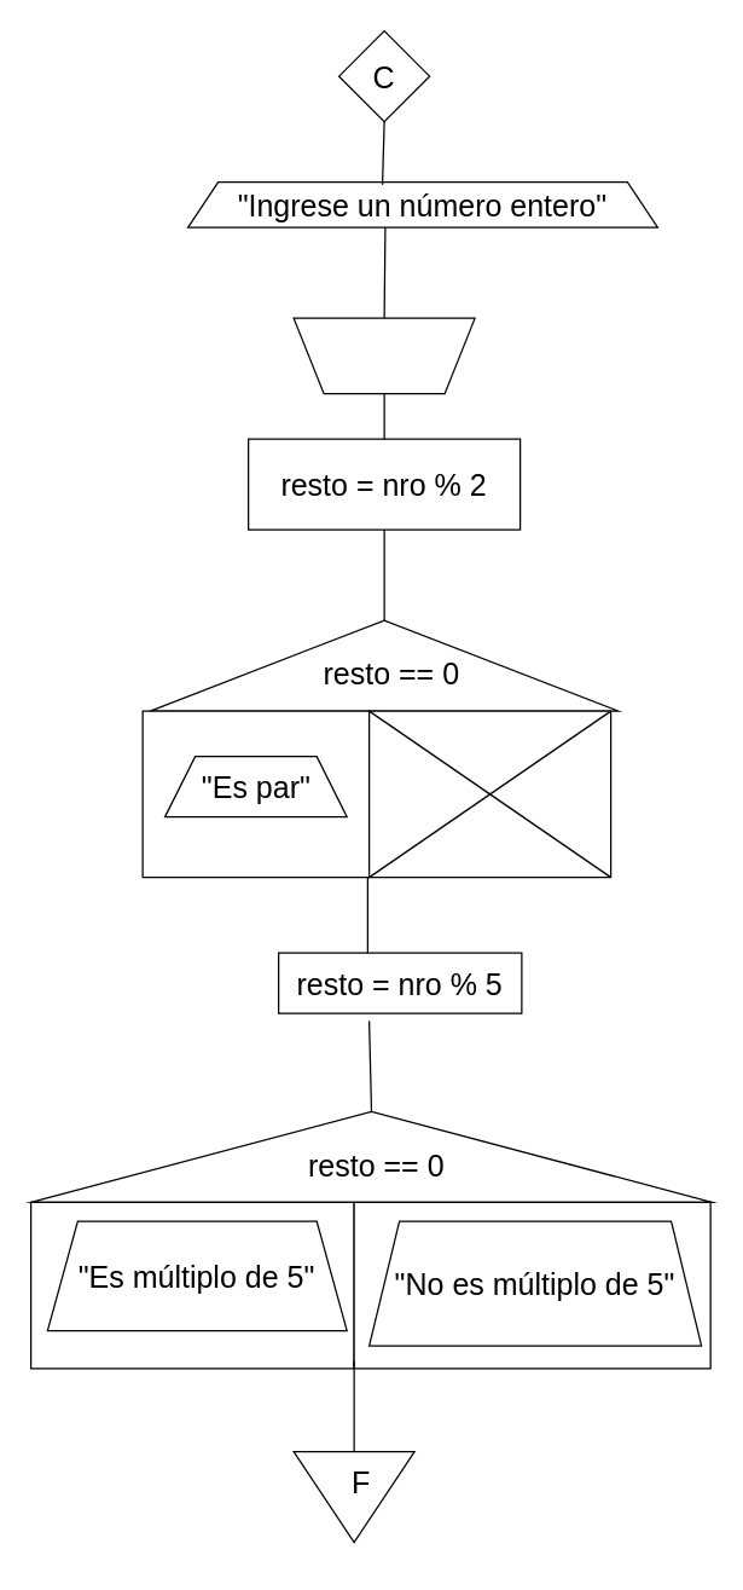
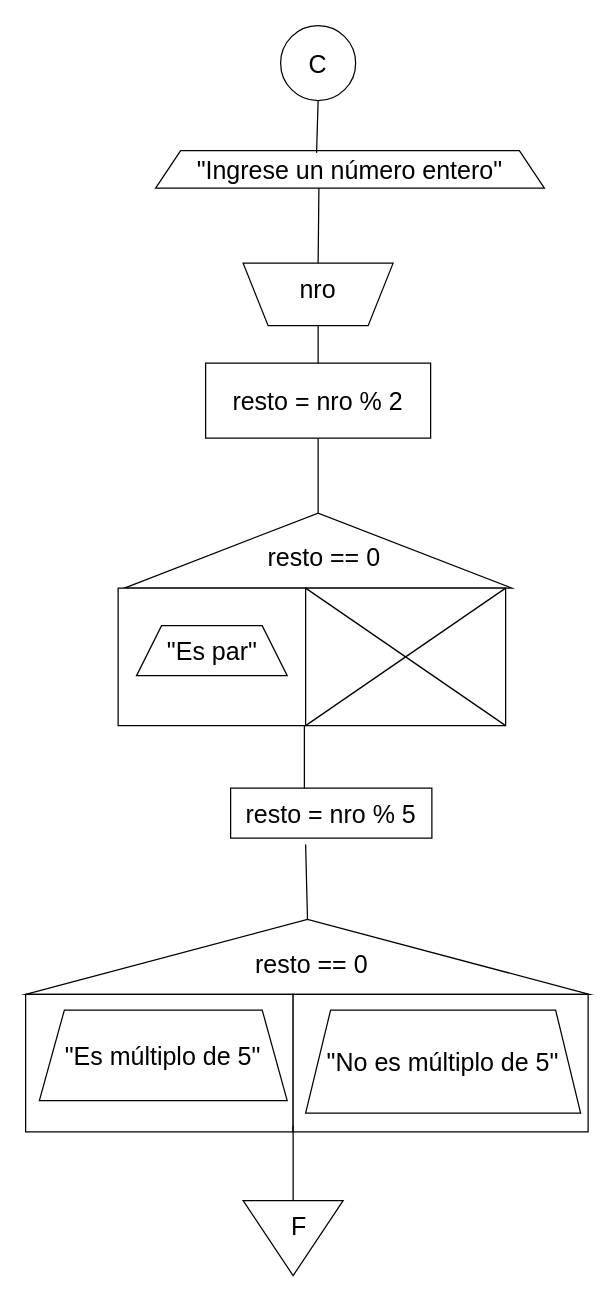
- <mxCell id="2" value="&lt;font style=&quot;font-size: 20px&quot;&gt;C&lt;/font&gt;" style="rhombus;whiteSpace=wrap;html=1;aspect=fixed;" vertex="1" parent="1"><mxGeometry x="224" y="20" width="60" height="60" as="geometry" /></mxCell>
+ <mxCell id="2" value="&lt;font style=&quot;font-size: 20px&quot;&gt;C&lt;/font&gt;" style="ellipse;whiteSpace=wrap;html=1;aspect=fixed;" vertex="1" parent="1"><mxGeometry x="224" y="20" width="60" height="60" as="geometry" /></mxCell>
+ <mxCell id="6" value="&lt;font style=&quot;font-size: 20px&quot;&gt;nro&lt;/font&gt;" style="text;html=1;strokeColor=none;fillColor=none;align=center;verticalAlign=middle;whiteSpace=wrap;rounded=0;" vertex="1" parent="1"><mxGeometry x="234" y="220" width="40" height="20" as="geometry" /></mxCell>
